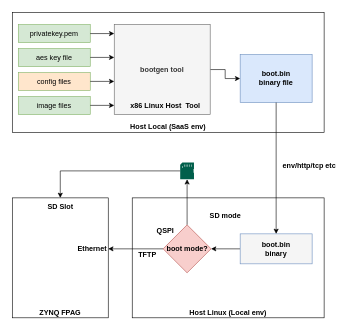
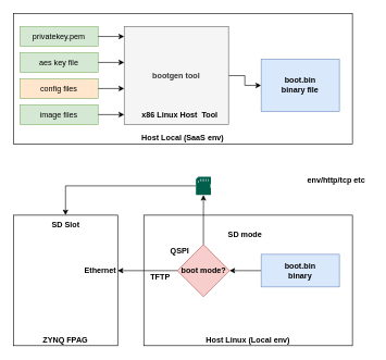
- <mxCell id="18" style="edgeStyle=orthogonalEdgeStyle;rounded=0;orthogonalLoop=1;jettySize=auto;html=1;exitX=0.5;exitY=1;exitDx=0;exitDy=0;" edge="1" parent="1" source="10" target="17"><mxGeometry relative="1" as="geometry" /></mxCell>
- <mxCell id="17" value="boot.bin&lt;br&gt;binary" style="rounded=0;whiteSpace=wrap;html=1;fontStyle=1;fillColor=#f5f5f5;strokeColor=#6c8ebf;" vertex="1" parent="1"><mxGeometry x="400" y="389" width="120" height="50" as="geometry" /></mxCell>
+ <mxCell id="17" value="boot.bin&lt;br&gt;binary" style="rounded=0;whiteSpace=wrap;html=1;fontStyle=1;fillColor=#dae8fc;strokeColor=#6c8ebf;" vertex="1" parent="1"><mxGeometry x="400" y="389" width="120" height="50" as="geometry" /></mxCell>
